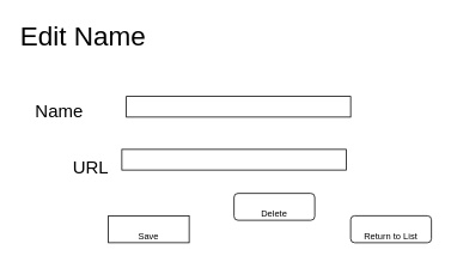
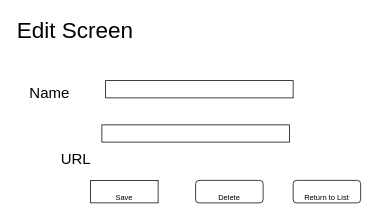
- <mxCell id="6" value="Edit Name" style="text;html=1;align=left;verticalAlign=middle;resizable=0;points=[];autosize=1;fontSize=30;" vertex="1" parent="1"><mxGeometry x="20" y="20" width="170" height="40" as="geometry" /></mxCell>
+ <mxCell id="6" value="Edit Screen" style="text;html=1;align=left;verticalAlign=middle;resizable=0;points=[];autosize=1;fontSize=30;" vertex="1" parent="1"><mxGeometry x="20" y="20" width="170" height="40" as="geometry" /></mxCell>
- <mxCell id="4" value="URL" style="text;html=1;align=center;verticalAlign=middle;resizable=0;points=[];autosize=1;fontSize=20;" vertex="1" parent="1"><mxGeometry x="70" y="170" width="60" height="30" as="geometry" /></mxCell>
+ <mxCell id="4" value="URL" style="text;html=1;align=center;verticalAlign=middle;resizable=0;points=[];autosize=1;fontSize=20;" vertex="1" parent="1"><mxGeometry x="70" y="195" width="60" height="30" as="geometry" /></mxCell>
- <mxCell id="8" value="&lt;font size=&quot;1&quot;&gt;Delete&lt;/font&gt;" style="rounded=1;whiteSpace=wrap;html=1;strokeColor=#000000;fontSize=30;" vertex="1" parent="1"><mxGeometry x="260" y="215" width="90" height="30" as="geometry" /></mxCell>
+ <mxCell id="8" value="&lt;font size=&quot;1&quot;&gt;Delete&lt;/font&gt;" style="rounded=1;whiteSpace=wrap;html=1;strokeColor=#000000;fontSize=30;" vertex="1" parent="1"><mxGeometry x="260" y="240" width="90" height="30" as="geometry" /></mxCell>
